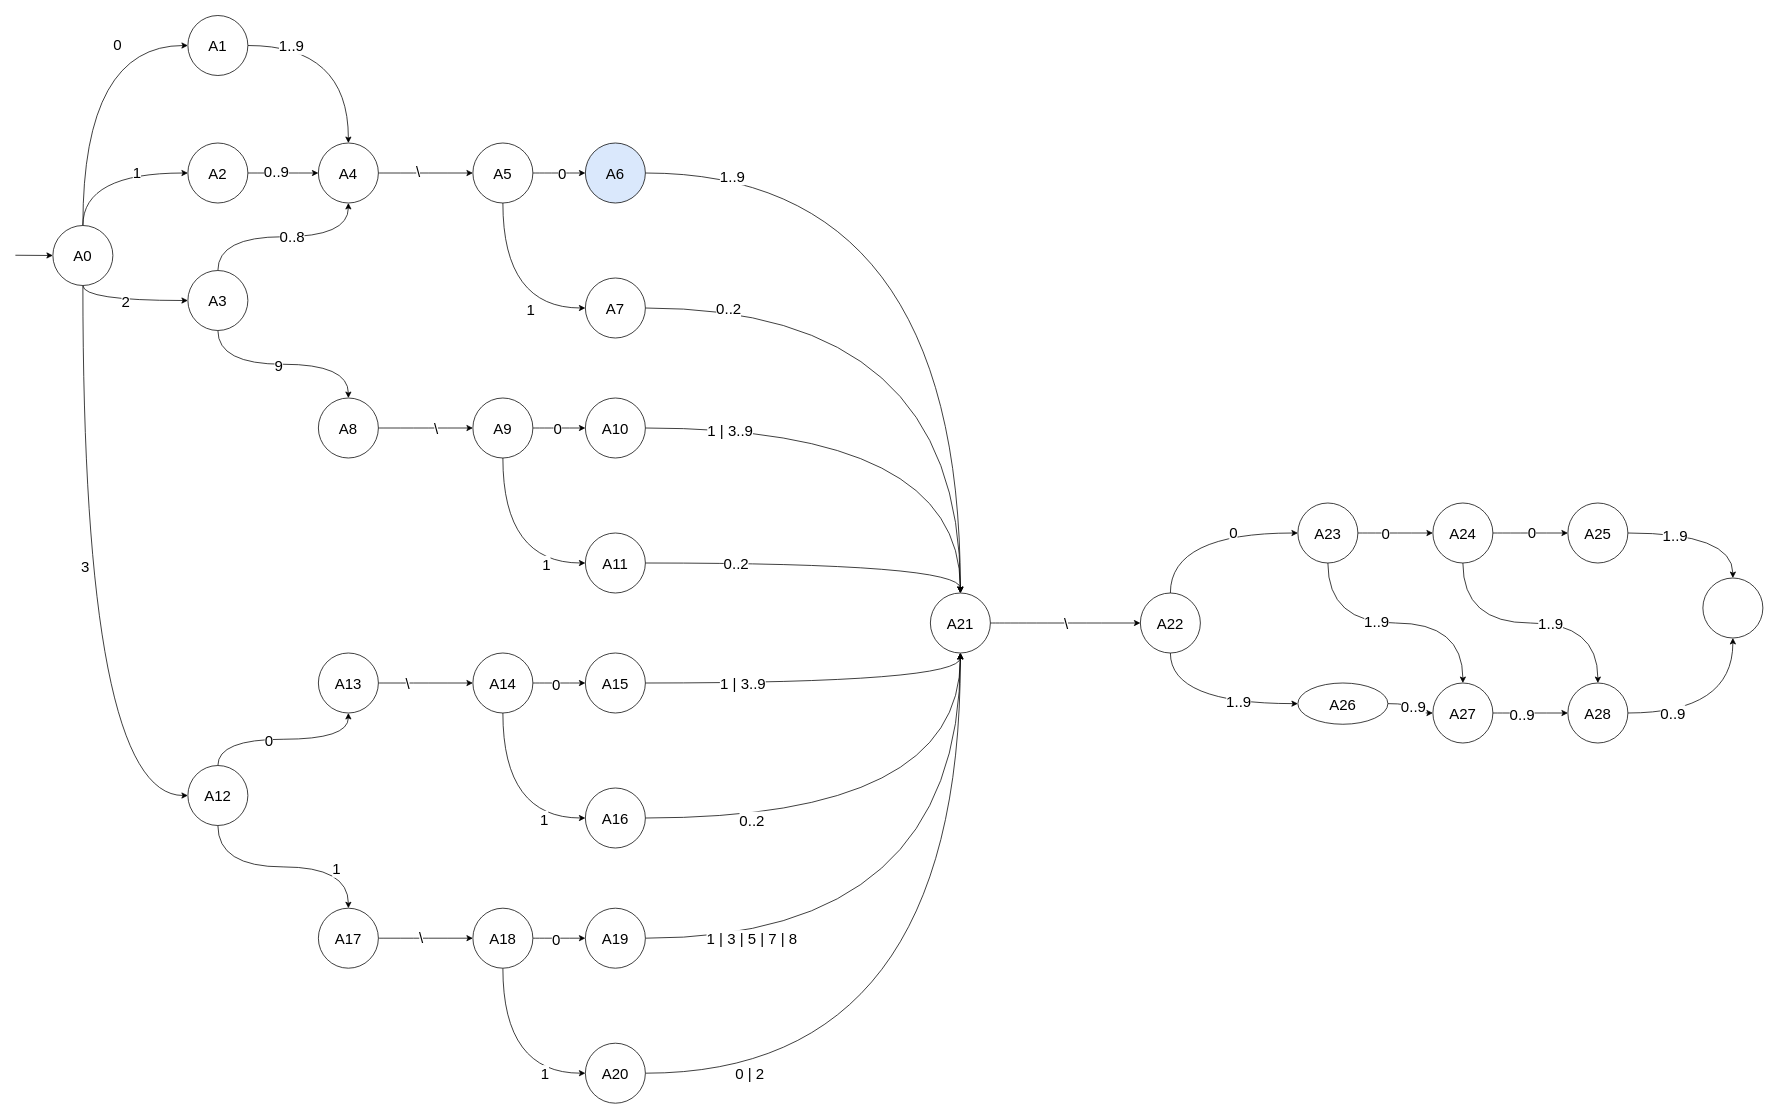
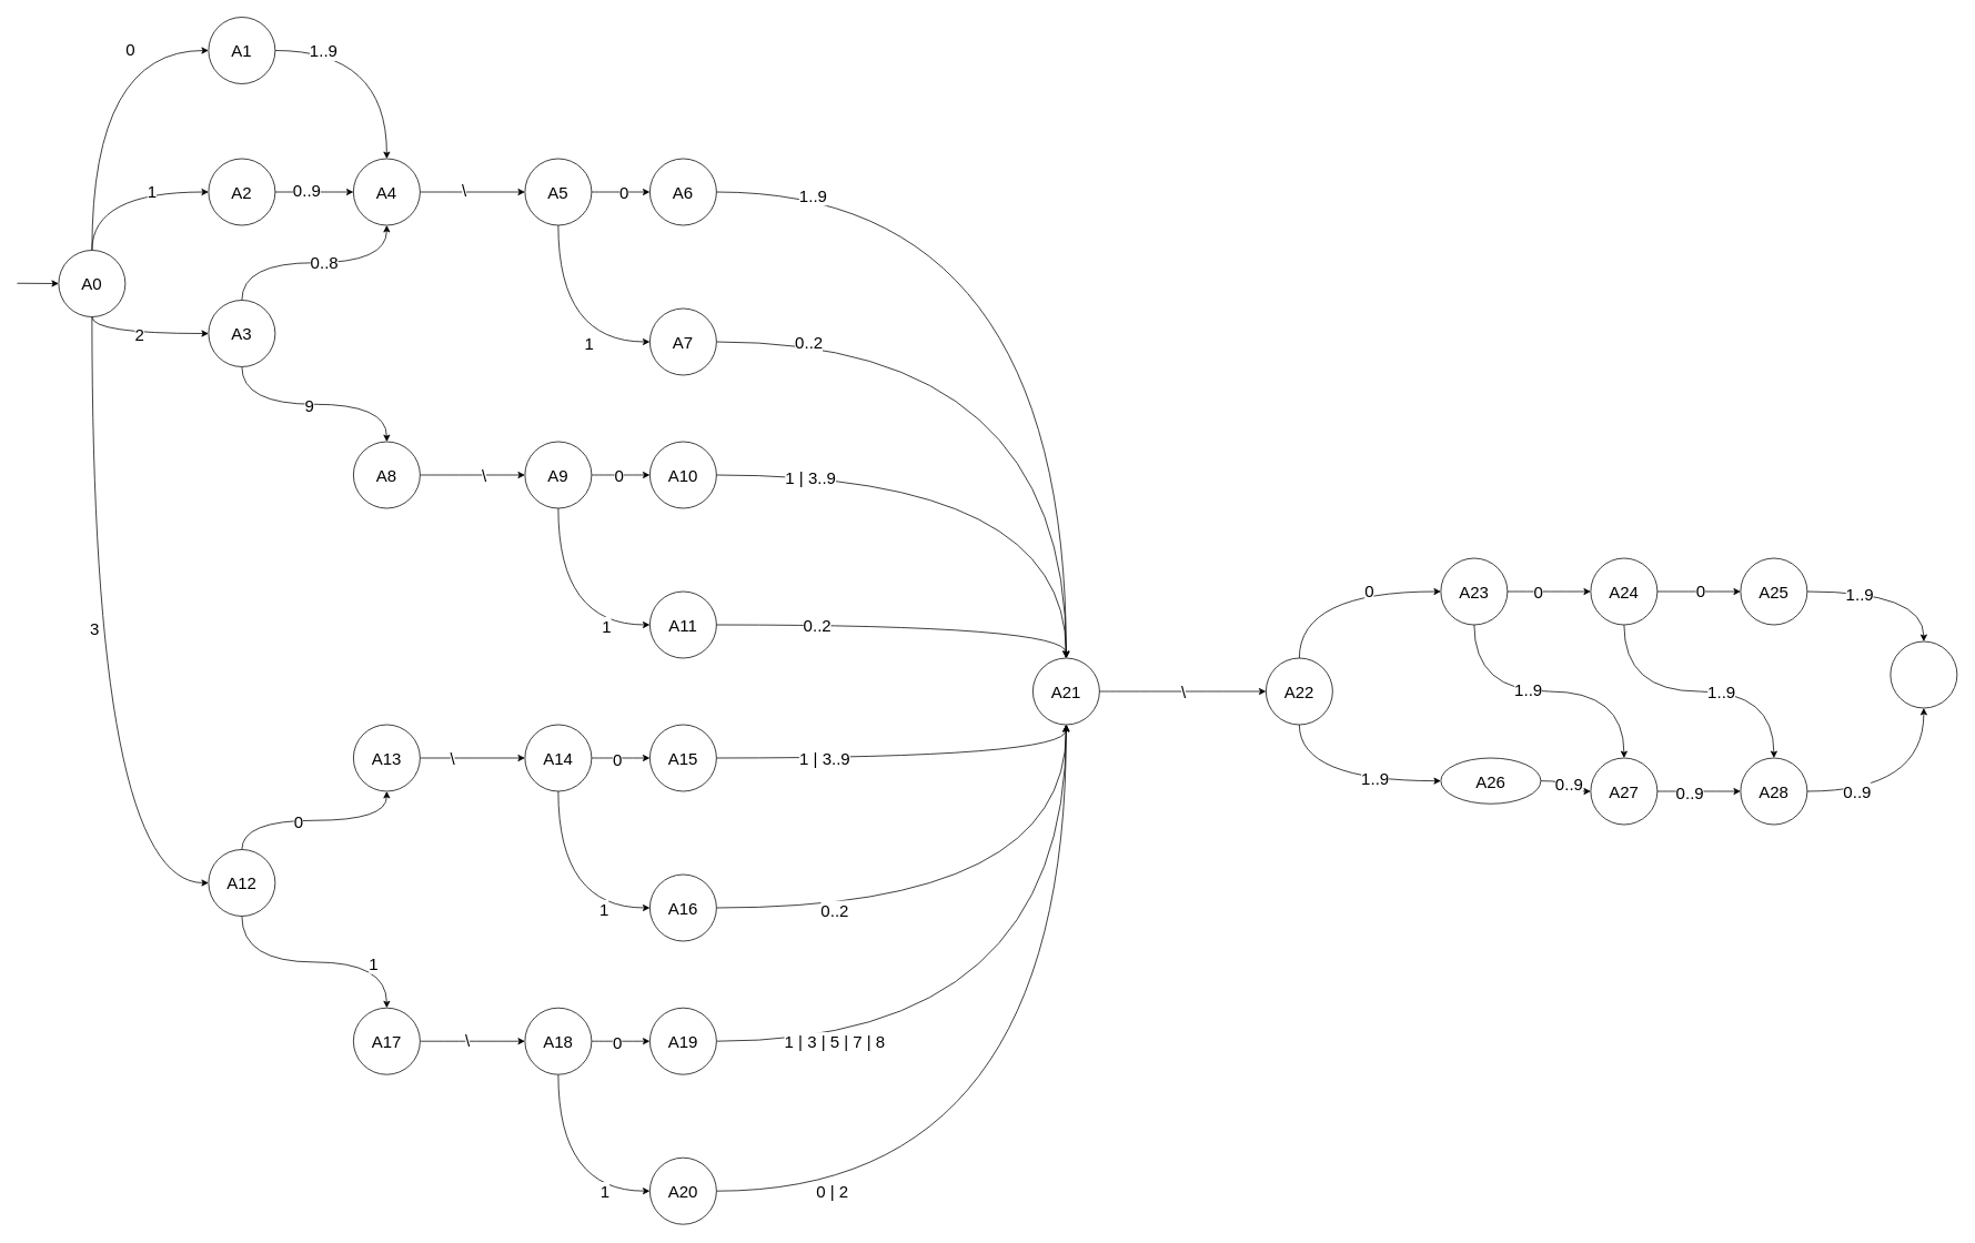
- <mxCell id="84" value="A6" style="ellipse;whiteSpace=wrap;html=1;aspect=fixed;fontSize=20;fillColor=#dae8fc;" parent="1" vertex="1"><mxGeometry x="780" y="190" width="80" height="80" as="geometry" /></mxCell>
+ <mxCell id="84" value="A6" style="ellipse;whiteSpace=wrap;html=1;aspect=fixed;fontSize=20;" parent="1" vertex="1"><mxGeometry x="780" y="190" width="80" height="80" as="geometry" /></mxCell>
